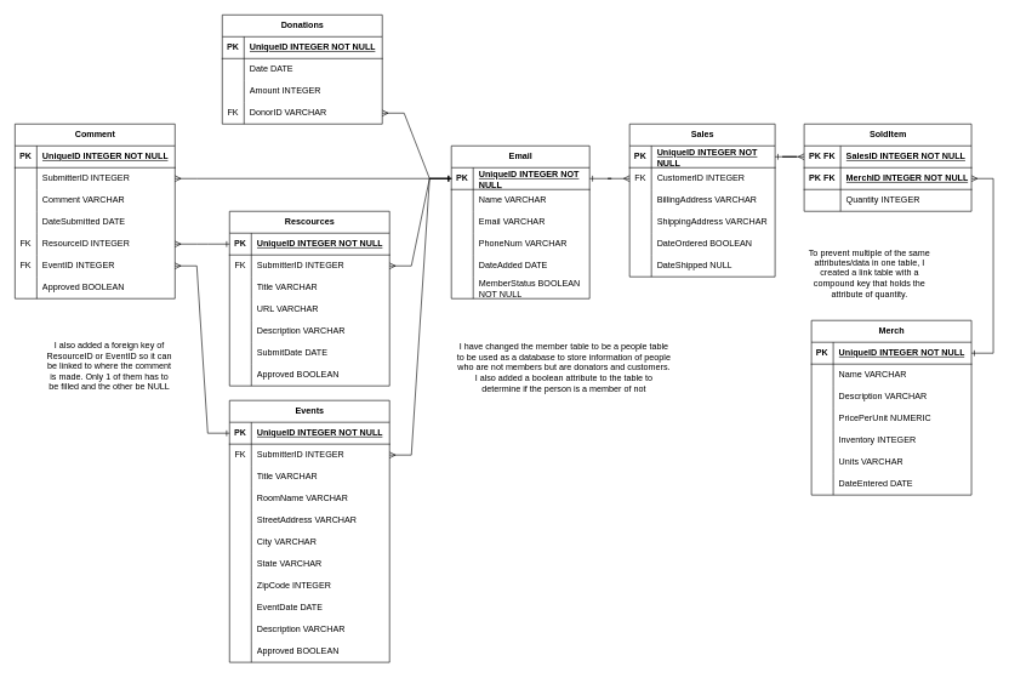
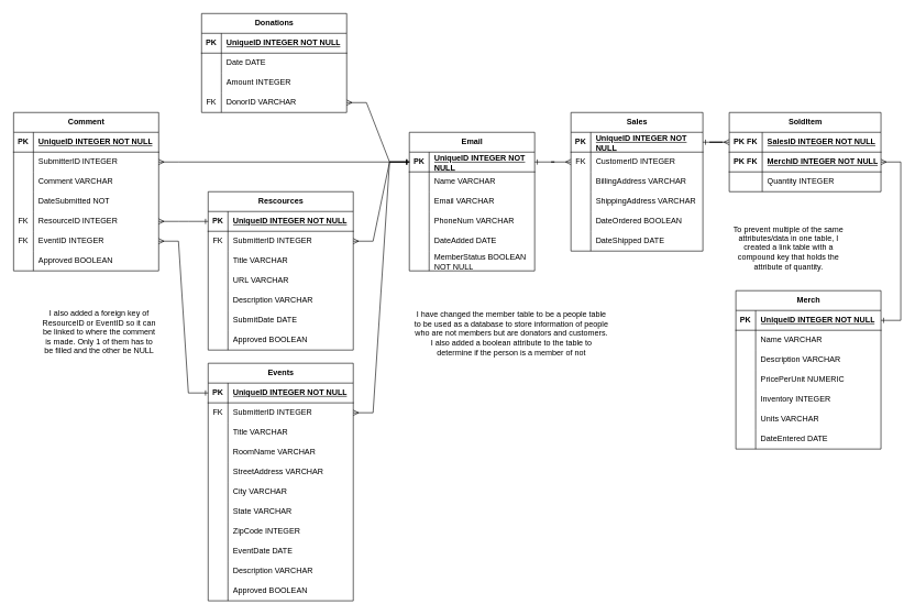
- <mxCell id="143" value="DateSubmitted DATE" style="shape=partialRectangle;connectable=0;fillColor=none;top=0;left=0;bottom=0;right=0;align=left;spacingLeft=6;overflow=hidden;whiteSpace=wrap;html=1;" parent="141" vertex="1"><mxGeometry x="30" width="190" height="30" as="geometry"><mxRectangle width="190" height="30" as="alternateBounds" /></mxGeometry></mxCell>
+ <mxCell id="143" value="DateSubmitted NOT" style="shape=partialRectangle;connectable=0;fillColor=none;top=0;left=0;bottom=0;right=0;align=left;spacingLeft=6;overflow=hidden;whiteSpace=wrap;html=1;" parent="141" vertex="1"><mxGeometry x="30" width="190" height="30" as="geometry"><mxRectangle width="190" height="30" as="alternateBounds" /></mxGeometry></mxCell>
- <mxCell id="61" value="DateShipped NULL" style="shape=partialRectangle;connectable=0;fillColor=none;top=0;left=0;bottom=0;right=0;align=left;spacingLeft=6;overflow=hidden;whiteSpace=wrap;html=1;" parent="59" vertex="1"><mxGeometry x="30" width="170" height="30" as="geometry"><mxRectangle width="170" height="30" as="alternateBounds" /></mxGeometry></mxCell>
+ <mxCell id="61" value="DateShipped DATE" style="shape=partialRectangle;connectable=0;fillColor=none;top=0;left=0;bottom=0;right=0;align=left;spacingLeft=6;overflow=hidden;whiteSpace=wrap;html=1;" parent="59" vertex="1"><mxGeometry x="30" width="170" height="30" as="geometry"><mxRectangle width="170" height="30" as="alternateBounds" /></mxGeometry></mxCell>
